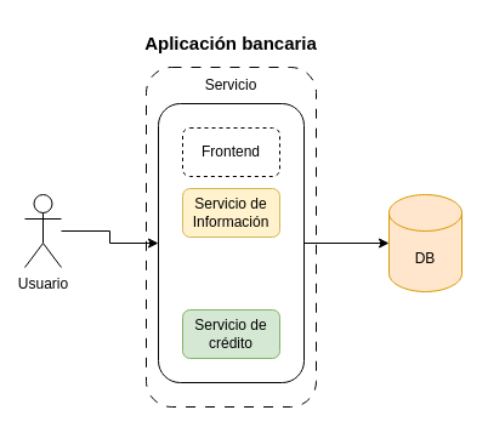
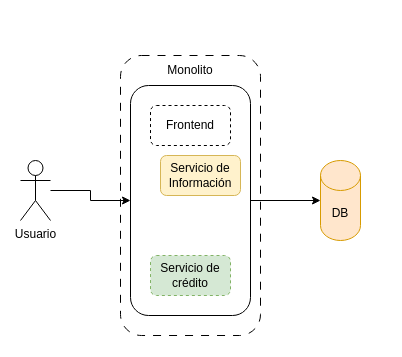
- <mxCell id="4" value="Aplicación bancaria" style="text;html=1;align=center;verticalAlign=middle;whiteSpace=wrap;rounded=0;fontSize=15;fontStyle=1" vertex="1" parent="1"><mxGeometry x="116.25" y="20" width="147.5" height="30" as="geometry" /></mxCell>
- <mxCell id="6" value="Servicio" style="text;html=1;align=center;verticalAlign=middle;whiteSpace=wrap;rounded=0;" vertex="1" parent="1"><mxGeometry x="160" y="55" width="60" height="30" as="geometry" /></mxCell>
+ <mxCell id="6" value="Monolito" style="text;html=1;align=center;verticalAlign=middle;whiteSpace=wrap;rounded=0;" vertex="1" parent="1"><mxGeometry x="160" y="55" width="60" height="30" as="geometry" /></mxCell>
- <mxCell id="8" value="Servicio de Información" style="rounded=1;whiteSpace=wrap;html=1;fillColor=#fff2cc;strokeColor=#d6b656;" vertex="1" parent="1"><mxGeometry x="150" y="155" width="80" height="40" as="geometry" /></mxCell>
+ <mxCell id="8" value="Servicio de Información" style="rounded=1;whiteSpace=wrap;html=1;fillColor=#fff2cc;strokeColor=#d6b656;" vertex="1" parent="1"><mxGeometry x="160" y="155" width="80" height="40" as="geometry" /></mxCell>
- <mxCell id="11" value="DB" style="shape=cylinder3;whiteSpace=wrap;html=1;boundedLbl=1;backgroundOutline=1;size=15;fillColor=#ffe6cc;strokeColor=#d79b00;fontStyle=0" vertex="1" parent="1"><mxGeometry x="320" y="160" width="60" height="80" as="geometry" /></mxCell>
+ <mxCell id="11" value="DB" style="shape=cylinder3;whiteSpace=wrap;html=1;boundedLbl=1;backgroundOutline=1;size=15;fillColor=#ffe6cc;strokeColor=#d79b00;fontStyle=0" vertex="1" parent="1"><mxGeometry x="320" y="160" width="40" height="80" as="geometry" /></mxCell>
- <mxCell id="9" value="Servicio de crédito" style="rounded=1;whiteSpace=wrap;html=1;fillColor=#d5e8d4;strokeColor=#82b366;" vertex="1" parent="1"><mxGeometry x="150" y="255" width="80" height="40" as="geometry" /></mxCell>
+ <mxCell id="9" value="Servicio de crédito" style="rounded=1;whiteSpace=wrap;html=1;fillColor=#d5e8d4;strokeColor=#82b366;dashed=1;" vertex="1" parent="1"><mxGeometry x="150" y="255" width="80" height="40" as="geometry" /></mxCell>
